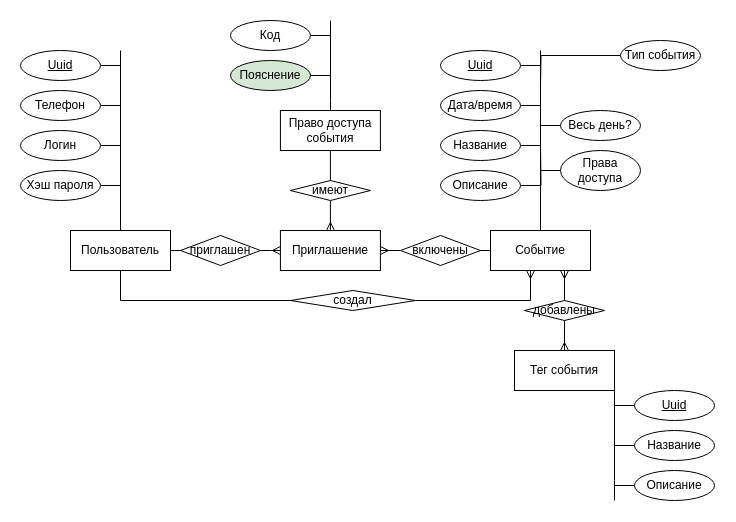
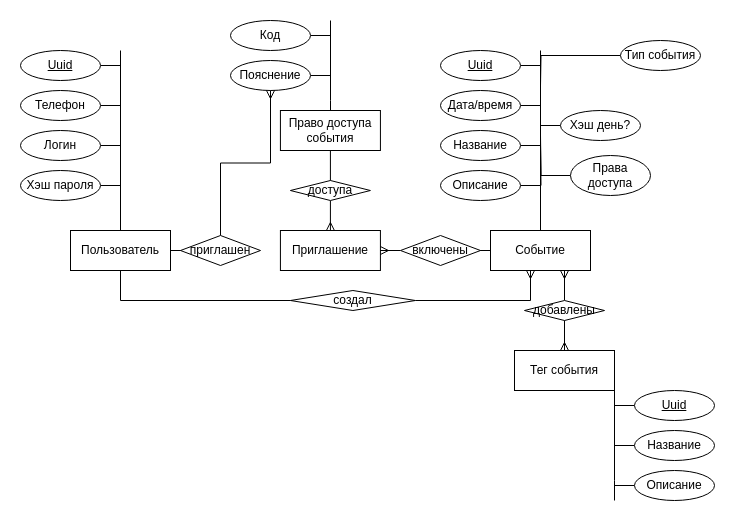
- <mxCell id="35" value="Пояснение" style="ellipse;whiteSpace=wrap;html=1;align=center;fillColor=#d5e8d4;" parent="1" vertex="1"><mxGeometry x="230" y="60" width="80" height="30" as="geometry" /></mxCell>
+ <mxCell id="35" value="Пояснение" style="ellipse;whiteSpace=wrap;html=1;align=center;" parent="1" vertex="1"><mxGeometry x="230" y="60" width="80" height="30" as="geometry" /></mxCell>
- <mxCell id="29" value="Весь день?" style="ellipse;whiteSpace=wrap;html=1;align=center;" parent="1" vertex="1"><mxGeometry x="560" y="110" width="80" height="30" as="geometry" /></mxCell>
+ <mxCell id="29" value="Хэш день?" style="ellipse;whiteSpace=wrap;html=1;align=center;" parent="1" vertex="1"><mxGeometry x="560" y="110" width="80" height="30" as="geometry" /></mxCell>
- <mxCell id="31" value="Права доступа" style="ellipse;whiteSpace=wrap;html=1;align=center;" parent="1" vertex="1"><mxGeometry x="560" y="150" width="80" height="40" as="geometry" /></mxCell>
+ <mxCell id="31" value="Права доступа" style="ellipse;whiteSpace=wrap;html=1;align=center;" parent="1" vertex="1"><mxGeometry x="570" y="155" width="80" height="40" as="geometry" /></mxCell>
- <mxCell id="56" value="имеют" style="shape=rhombus;perimeter=rhombusPerimeter;whiteSpace=wrap;html=1;align=center;" vertex="1" parent="1"><mxGeometry x="289.92" y="180" width="80" height="20" as="geometry" /></mxCell>
+ <mxCell id="56" value="доступа" style="shape=rhombus;perimeter=rhombusPerimeter;whiteSpace=wrap;html=1;align=center;" vertex="1" parent="1"><mxGeometry x="289.92" y="180" width="80" height="20" as="geometry" /></mxCell>
- <mxCell id="46" value="" style="edgeStyle=orthogonalEdgeStyle;fontSize=12;html=1;endArrow=ERmany;rounded=0;startArrow=none;" edge="1" parent="1" source="48" target="44"><mxGeometry width="100" height="100" relative="1" as="geometry"><mxPoint x="530" y="260" as="sourcePoint" /><mxPoint x="470" y="260" as="targetPoint" /></mxGeometry></mxCell>
+ <mxCell id="46" value="" style="edgeStyle=orthogonalEdgeStyle;fontSize=12;html=1;endArrow=ERmany;rounded=0;startArrow=none;" edge="1" parent="1" source="48" target="35"><mxGeometry width="100" height="100" relative="1" as="geometry"><mxPoint x="530" y="260" as="sourcePoint" /><mxPoint x="470" y="260" as="targetPoint" /></mxGeometry></mxCell>
